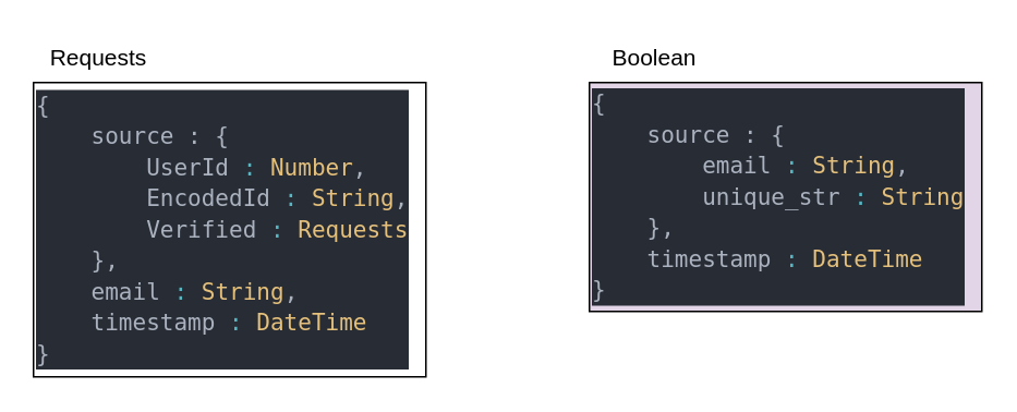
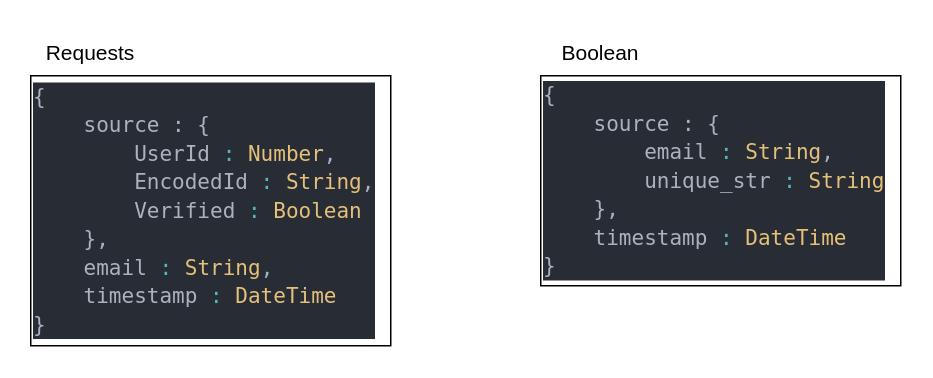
- <mxCell id="4" value="&lt;div style=&quot;background-color: rgb(26, 27, 38); font-family: Consolas, &amp;quot;Courier New&amp;quot;, monospace; font-size: 14px; line-height: 19px;&quot;&gt;&lt;div style=&quot;line-height: 19px;&quot;&gt;&lt;div style=&quot;background-color: rgb(40, 44, 52); font-family: &amp;quot;DejaVu Sans Mono&amp;quot;, Consolas, &amp;quot;Courier New&amp;quot;, monospace; line-height: 19px;&quot;&gt;&lt;div style=&quot;color: rgb(171, 178, 191);&quot;&gt;{&lt;/div&gt;&lt;div style=&quot;color: rgb(171, 178, 191);&quot;&gt;&amp;nbsp; &amp;nbsp; source : {&lt;/div&gt;&lt;div style=&quot;color: rgb(171, 178, 191);&quot;&gt;&amp;nbsp; &amp;nbsp; &amp;nbsp; &amp;nbsp; email&amp;nbsp;&lt;span style=&quot;color: #56b6c2;&quot;&gt;:&lt;/span&gt; &lt;span style=&quot;color: #e5c07b;&quot;&gt;String&lt;/span&gt;,&lt;/div&gt;&lt;div style=&quot;&quot;&gt;&lt;font color=&quot;#abb2bf&quot;&gt;&amp;nbsp; &amp;nbsp; &amp;nbsp; &amp;nbsp; unique_str&amp;nbsp;&lt;/font&gt;&lt;span style=&quot;color: rgb(86, 182, 194);&quot;&gt;:&lt;/span&gt;&lt;font color=&quot;#abb2bf&quot;&gt;&amp;nbsp;&lt;/font&gt;&lt;font color=&quot;#e5c07b&quot;&gt;String&lt;/font&gt;&lt;/div&gt;&lt;div style=&quot;color: rgb(171, 178, 191);&quot;&gt;&amp;nbsp; &amp;nbsp; },&lt;/div&gt;&lt;div style=&quot;color: rgb(171, 178, 191);&quot;&gt;&amp;nbsp; &amp;nbsp; timestamp &lt;span style=&quot;color: #56b6c2;&quot;&gt;:&lt;/span&gt; &lt;span style=&quot;color: #e5c07b;&quot;&gt;DateTime&lt;/span&gt;&lt;/div&gt;&lt;div style=&quot;color: rgb(171, 178, 191);&quot;&gt;}&lt;/div&gt;&lt;/div&gt;&lt;/div&gt;&lt;/div&gt;" style="rounded=0;whiteSpace=wrap;html=1;align=left;movable=1;resizable=1;rotatable=1;deletable=1;editable=1;connectable=1;fillColor=#e1d5e7;" vertex="1" parent="1"><mxGeometry x="360" y="50" width="240" height="140" as="geometry" /></mxCell>
+ <mxCell id="4" value="&lt;div style=&quot;background-color: rgb(26, 27, 38); font-family: Consolas, &amp;quot;Courier New&amp;quot;, monospace; font-size: 14px; line-height: 19px;&quot;&gt;&lt;div style=&quot;line-height: 19px;&quot;&gt;&lt;div style=&quot;background-color: rgb(40, 44, 52); font-family: &amp;quot;DejaVu Sans Mono&amp;quot;, Consolas, &amp;quot;Courier New&amp;quot;, monospace; line-height: 19px;&quot;&gt;&lt;div style=&quot;color: rgb(171, 178, 191);&quot;&gt;{&lt;/div&gt;&lt;div style=&quot;color: rgb(171, 178, 191);&quot;&gt;&amp;nbsp; &amp;nbsp; source : {&lt;/div&gt;&lt;div style=&quot;color: rgb(171, 178, 191);&quot;&gt;&amp;nbsp; &amp;nbsp; &amp;nbsp; &amp;nbsp; email&amp;nbsp;&lt;span style=&quot;color: #56b6c2;&quot;&gt;:&lt;/span&gt; &lt;span style=&quot;color: #e5c07b;&quot;&gt;String&lt;/span&gt;,&lt;/div&gt;&lt;div style=&quot;&quot;&gt;&lt;font color=&quot;#abb2bf&quot;&gt;&amp;nbsp; &amp;nbsp; &amp;nbsp; &amp;nbsp; unique_str&amp;nbsp;&lt;/font&gt;&lt;span style=&quot;color: rgb(86, 182, 194);&quot;&gt;:&lt;/span&gt;&lt;font color=&quot;#abb2bf&quot;&gt;&amp;nbsp;&lt;/font&gt;&lt;font color=&quot;#e5c07b&quot;&gt;String&lt;/font&gt;&lt;/div&gt;&lt;div style=&quot;color: rgb(171, 178, 191);&quot;&gt;&amp;nbsp; &amp;nbsp; },&lt;/div&gt;&lt;div style=&quot;color: rgb(171, 178, 191);&quot;&gt;&amp;nbsp; &amp;nbsp; timestamp &lt;span style=&quot;color: #56b6c2;&quot;&gt;:&lt;/span&gt; &lt;span style=&quot;color: #e5c07b;&quot;&gt;DateTime&lt;/span&gt;&lt;/div&gt;&lt;div style=&quot;color: rgb(171, 178, 191);&quot;&gt;}&lt;/div&gt;&lt;/div&gt;&lt;/div&gt;&lt;/div&gt;" style="rounded=0;whiteSpace=wrap;html=1;align=left;movable=1;resizable=1;rotatable=1;deletable=1;editable=1;connectable=1;" vertex="1" parent="1"><mxGeometry x="360" y="50" width="240" height="140" as="geometry" /></mxCell>
- <mxCell id="2" value="&lt;div style=&quot;color: rgb(169, 177, 214); background-color: rgb(26, 27, 38); font-family: Consolas, &amp;quot;Courier New&amp;quot;, monospace; font-size: 14px; line-height: 19px;&quot;&gt;&lt;div style=&quot;line-height: 19px;&quot;&gt;&lt;div style=&quot;color: rgb(171, 178, 191); background-color: rgb(40, 44, 52); font-family: &amp;quot;DejaVu Sans Mono&amp;quot;, Consolas, &amp;quot;Courier New&amp;quot;, monospace; line-height: 19px;&quot;&gt;&lt;div&gt;{&lt;/div&gt;&lt;div&gt;&amp;nbsp; &amp;nbsp; source : {&lt;/div&gt;&lt;div&gt;&amp;nbsp; &amp;nbsp; &amp;nbsp; &amp;nbsp; UserId &lt;span style=&quot;color: #56b6c2;&quot;&gt;:&lt;/span&gt; &lt;span style=&quot;color: #e5c07b;&quot;&gt;Number&lt;/span&gt;,&lt;/div&gt;&lt;div&gt;&amp;nbsp; &amp;nbsp; &amp;nbsp; &amp;nbsp; EncodedId &lt;span style=&quot;color: #56b6c2;&quot;&gt;:&lt;/span&gt; &lt;span style=&quot;color: #e5c07b;&quot;&gt;String&lt;/span&gt;,&lt;/div&gt;&lt;div&gt;&amp;nbsp; &amp;nbsp; &amp;nbsp; &amp;nbsp; Verified &lt;span style=&quot;color: #56b6c2;&quot;&gt;:&lt;/span&gt; &lt;span style=&quot;color: #e5c07b;&quot;&gt;Requests&lt;/span&gt;&lt;/div&gt;&lt;div&gt;&amp;nbsp; &amp;nbsp; },&lt;/div&gt;&lt;div&gt;&amp;nbsp; &amp;nbsp; email &lt;span style=&quot;color: #56b6c2;&quot;&gt;:&lt;/span&gt; &lt;span style=&quot;color: #e5c07b;&quot;&gt;String&lt;/span&gt;,&lt;/div&gt;&lt;div&gt;&amp;nbsp; &amp;nbsp; timestamp &lt;span style=&quot;color: #56b6c2;&quot;&gt;:&lt;/span&gt; &lt;span style=&quot;color: #e5c07b;&quot;&gt;DateTime&lt;/span&gt;&lt;/div&gt;&lt;div&gt;}&lt;/div&gt;&lt;/div&gt;&lt;/div&gt;&lt;/div&gt;" style="rounded=0;whiteSpace=wrap;html=1;align=left;movable=1;resizable=1;rotatable=1;deletable=1;editable=1;connectable=1;" parent="1" vertex="1"><mxGeometry x="20" y="50" width="240" height="180" as="geometry" /></mxCell>
+ <mxCell id="2" value="&lt;div style=&quot;color: rgb(169, 177, 214); background-color: rgb(26, 27, 38); font-family: Consolas, &amp;quot;Courier New&amp;quot;, monospace; font-size: 14px; line-height: 19px;&quot;&gt;&lt;div style=&quot;line-height: 19px;&quot;&gt;&lt;div style=&quot;color: rgb(171, 178, 191); background-color: rgb(40, 44, 52); font-family: &amp;quot;DejaVu Sans Mono&amp;quot;, Consolas, &amp;quot;Courier New&amp;quot;, monospace; line-height: 19px;&quot;&gt;&lt;div&gt;{&lt;/div&gt;&lt;div&gt;&amp;nbsp; &amp;nbsp; source : {&lt;/div&gt;&lt;div&gt;&amp;nbsp; &amp;nbsp; &amp;nbsp; &amp;nbsp; UserId &lt;span style=&quot;color: #56b6c2;&quot;&gt;:&lt;/span&gt; &lt;span style=&quot;color: #e5c07b;&quot;&gt;Number&lt;/span&gt;,&lt;/div&gt;&lt;div&gt;&amp;nbsp; &amp;nbsp; &amp;nbsp; &amp;nbsp; EncodedId &lt;span style=&quot;color: #56b6c2;&quot;&gt;:&lt;/span&gt; &lt;span style=&quot;color: #e5c07b;&quot;&gt;String&lt;/span&gt;,&lt;/div&gt;&lt;div&gt;&amp;nbsp; &amp;nbsp; &amp;nbsp; &amp;nbsp; Verified &lt;span style=&quot;color: #56b6c2;&quot;&gt;:&lt;/span&gt; &lt;span style=&quot;color: #e5c07b;&quot;&gt;Boolean&lt;/span&gt;&lt;/div&gt;&lt;div&gt;&amp;nbsp; &amp;nbsp; },&lt;/div&gt;&lt;div&gt;&amp;nbsp; &amp;nbsp; email &lt;span style=&quot;color: #56b6c2;&quot;&gt;:&lt;/span&gt; &lt;span style=&quot;color: #e5c07b;&quot;&gt;String&lt;/span&gt;,&lt;/div&gt;&lt;div&gt;&amp;nbsp; &amp;nbsp; timestamp &lt;span style=&quot;color: #56b6c2;&quot;&gt;:&lt;/span&gt; &lt;span style=&quot;color: #e5c07b;&quot;&gt;DateTime&lt;/span&gt;&lt;/div&gt;&lt;div&gt;}&lt;/div&gt;&lt;/div&gt;&lt;/div&gt;&lt;/div&gt;" style="rounded=0;whiteSpace=wrap;html=1;align=left;movable=1;resizable=1;rotatable=1;deletable=1;editable=1;connectable=1;" parent="1" vertex="1"><mxGeometry x="20" y="50" width="240" height="180" as="geometry" /></mxCell>
